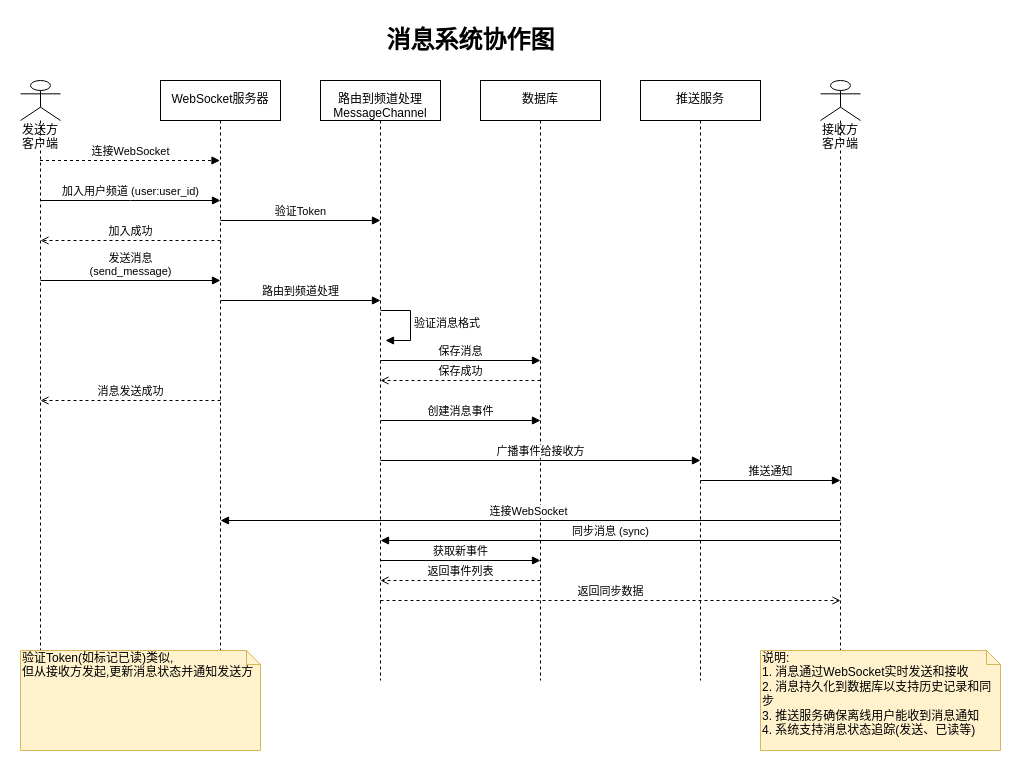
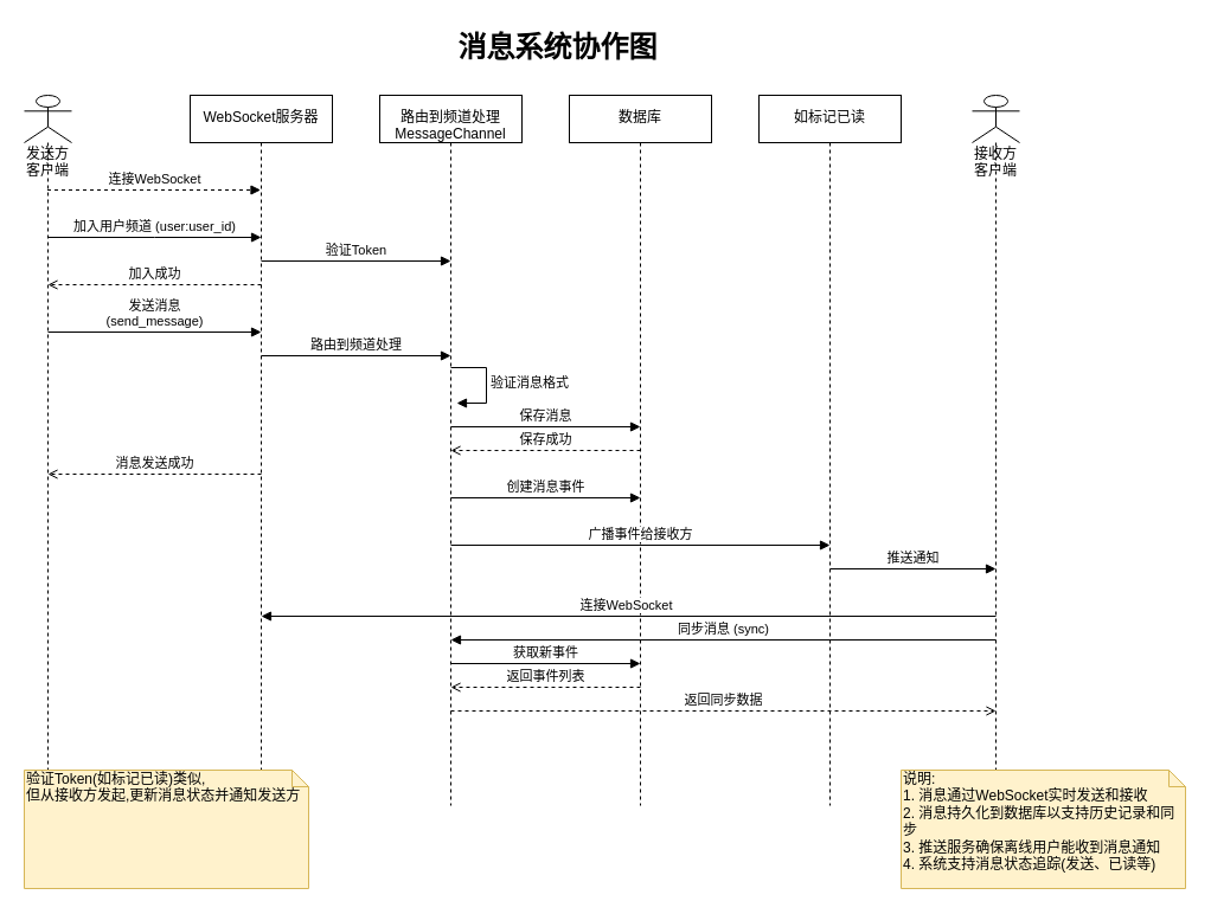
- <mxCell id="7" value="推送服务" style="shape=umlLifeline;perimeter=lifelinePerimeter;whiteSpace=wrap;html=1;container=1;collapsible=0;recursiveResize=0;verticalAlign=top;spacingTop=5;outlineConnect=0;" parent="1" vertex="1"><mxGeometry x="640" y="80" width="120" height="600" as="geometry" /></mxCell>
+ <mxCell id="7" value="如标记已读" style="shape=umlLifeline;perimeter=lifelinePerimeter;whiteSpace=wrap;html=1;container=1;collapsible=0;recursiveResize=0;verticalAlign=top;spacingTop=5;outlineConnect=0;" parent="1" vertex="1"><mxGeometry x="640" y="80" width="120" height="600" as="geometry" /></mxCell>
